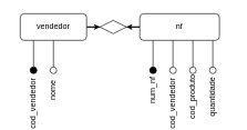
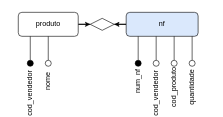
- <mxCell id="3" value="vendedor" style="rounded=1;whiteSpace=wrap;html=1;fontSize=12;glass=0;strokeWidth=1;shadow=0;" parent="1" vertex="1"><mxGeometry x="30" y="20" width="100" height="40" as="geometry" /></mxCell>
+ <mxCell id="3" value="produto" style="rounded=1;whiteSpace=wrap;html=1;fontSize=12;glass=0;strokeWidth=1;shadow=0;" parent="1" vertex="1"><mxGeometry x="30" y="20" width="100" height="40" as="geometry" /></mxCell>
- <mxCell id="5" value="nf" style="rounded=1;whiteSpace=wrap;html=1;fontSize=12;glass=0;strokeWidth=1;shadow=0;" parent="1" vertex="1"><mxGeometry x="210" y="20" width="120" height="40" as="geometry" /></mxCell>
+ <mxCell id="5" value="nf" style="rounded=1;whiteSpace=wrap;html=1;fontSize=12;glass=0;strokeWidth=1;shadow=0;fillColor=#dae8fc;" parent="1" vertex="1"><mxGeometry x="210" y="20" width="120" height="40" as="geometry" /></mxCell>
